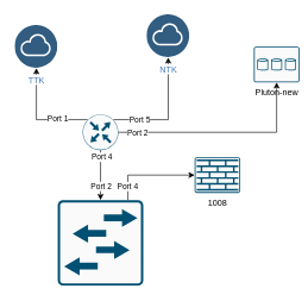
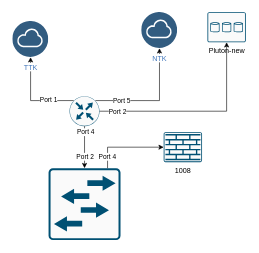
- <mxCell id="7" value="NTK&lt;br&gt;" style="image;aspect=fixed;perimeter=ellipsePerimeter;html=1;align=center;shadow=0;dashed=0;fontColor=#4277BB;labelBackgroundColor=default;fontSize=12;spacingTop=3;image=img/lib/ibm/data/cloud.svg;" vertex="1" parent="1"><mxGeometry x="205" y="20" width="60" height="60" as="geometry" /></mxCell>
+ <mxCell id="7" value="NTK&lt;br&gt;" style="image;aspect=fixed;perimeter=ellipsePerimeter;html=1;align=center;shadow=0;dashed=0;fontColor=#4277BB;labelBackgroundColor=default;fontSize=12;spacingTop=3;image=img/lib/ibm/data/cloud.svg;" vertex="1" parent="1"><mxGeometry x="235" y="20" width="60" height="60" as="geometry" /></mxCell>
- <mxCell id="11" value="Pluton-new" style="sketch=0;points=[[0.015,0.015,0],[0.985,0.015,0],[0.985,0.985,0],[0.015,0.985,0],[0.25,0,0],[0.5,0,0],[0.75,0,0],[1,0.25,0],[1,0.5,0],[1,0.75,0],[0.75,1,0],[0.5,1,0],[0.25,1,0],[0,0.75,0],[0,0.5,0],[0,0.25,0]];verticalLabelPosition=bottom;html=1;verticalAlign=top;aspect=fixed;align=center;pointerEvents=1;shape=mxgraph.cisco19.rect;prIcon=storage;fillColor=#FAFAFA;strokeColor=#005073;" vertex="1" parent="1"><mxGeometry x="355" y="65" width="64" height="50" as="geometry" /></mxCell>
+ <mxCell id="11" value="Pluton-new" style="sketch=0;points=[[0.015,0.015,0],[0.985,0.015,0],[0.985,0.985,0],[0.015,0.985,0],[0.25,0,0],[0.5,0,0],[0.75,0,0],[1,0.25,0],[1,0.5,0],[1,0.75,0],[0.75,1,0],[0.5,1,0],[0.25,1,0],[0,0.75,0],[0,0.5,0],[0,0.25,0]];verticalLabelPosition=bottom;html=1;verticalAlign=top;aspect=fixed;align=center;pointerEvents=1;shape=mxgraph.cisco19.rect;prIcon=storage;fillColor=#FAFAFA;strokeColor=#005073;" vertex="1" parent="1"><mxGeometry x="345" y="20" width="64" height="50" as="geometry" /></mxCell>
